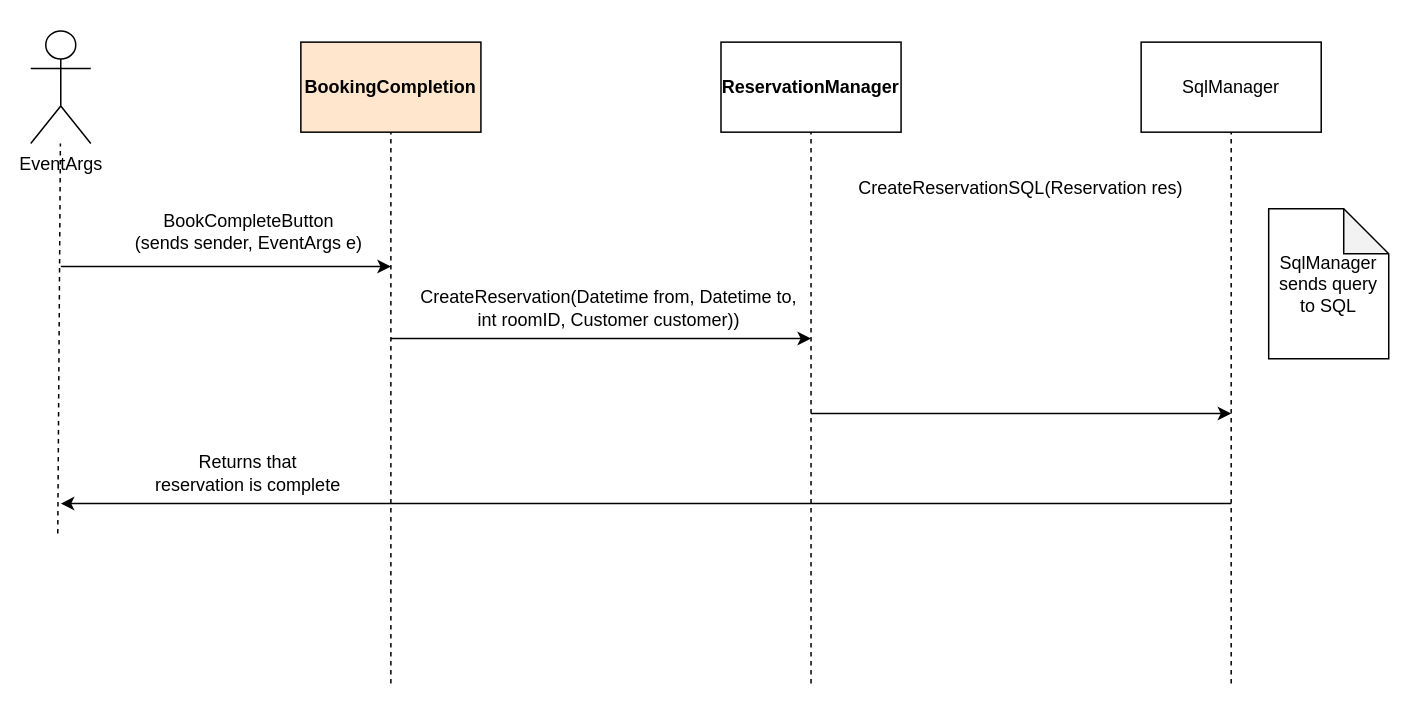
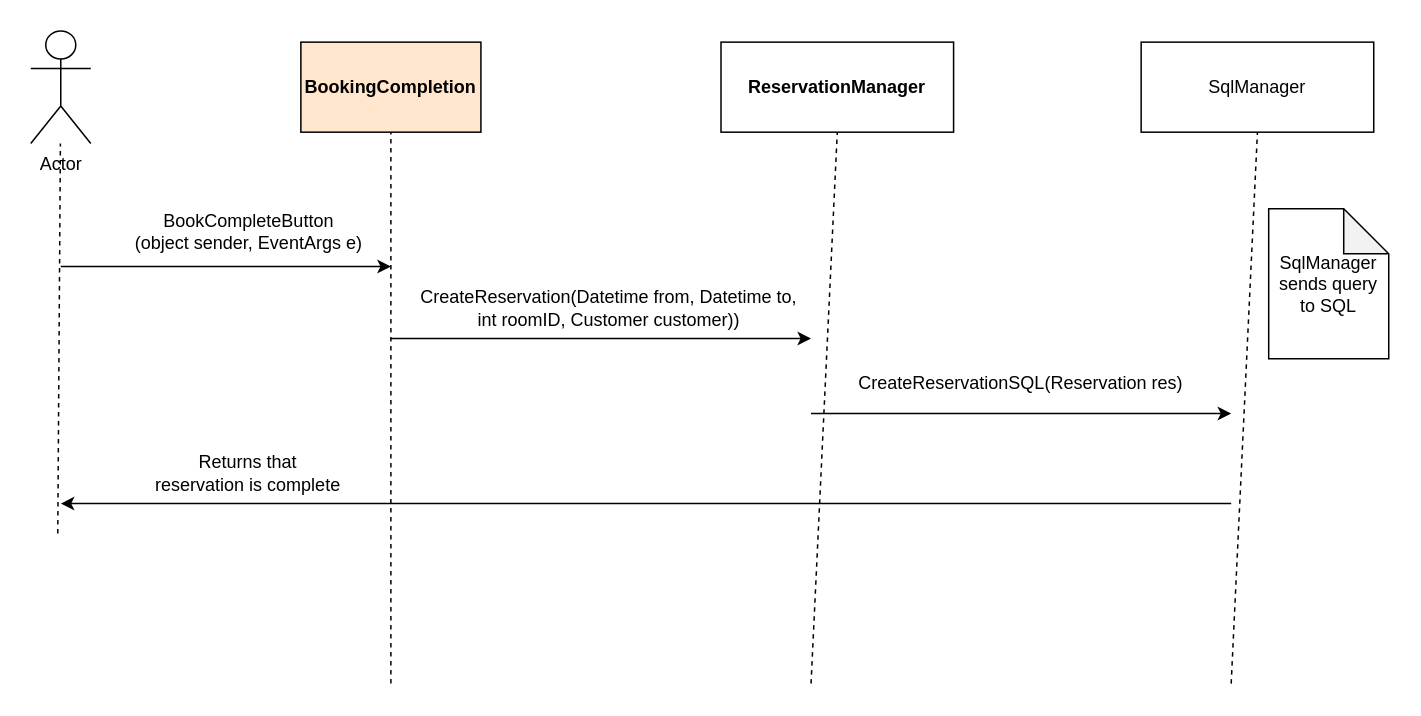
- <mxCell id="5" value="&lt;b&gt;ReservationManager&lt;/b&gt;" style="rounded=0;whiteSpace=wrap;html=1;" parent="1" vertex="1"><mxGeometry x="480" y="27.5" width="120" height="60" as="geometry" /></mxCell>
+ <mxCell id="5" value="&lt;b&gt;ReservationManager&lt;/b&gt;" style="rounded=0;whiteSpace=wrap;html=1;" parent="1" vertex="1"><mxGeometry x="480" y="27.5" width="155" height="60" as="geometry" /></mxCell>
- <mxCell id="12" value="SqlManager" style="rounded=0;whiteSpace=wrap;html=1;" vertex="1" parent="1"><mxGeometry x="760" y="27.5" width="120" height="60" as="geometry" /></mxCell>
+ <mxCell id="12" value="SqlManager" style="rounded=0;whiteSpace=wrap;html=1;" vertex="1" parent="1"><mxGeometry x="760" y="27.5" width="155" height="60" as="geometry" /></mxCell>
- <mxCell id="2" value="EventArgs" style="shape=umlActor;verticalLabelPosition=bottom;labelBackgroundColor=#ffffff;verticalAlign=top;html=1;outlineConnect=0;" parent="1" vertex="1"><mxGeometry x="20" y="20" width="40" height="75" as="geometry" /></mxCell>
+ <mxCell id="2" value="Actor" style="shape=umlActor;verticalLabelPosition=bottom;labelBackgroundColor=#ffffff;verticalAlign=top;html=1;outlineConnect=0;" parent="1" vertex="1"><mxGeometry x="20" y="20" width="40" height="75" as="geometry" /></mxCell>
- <mxCell id="15" value="CreateReservationSQL(Reservation res)" style="text;html=1;strokeColor=none;fillColor=none;align=center;verticalAlign=middle;whiteSpace=wrap;rounded=0;" vertex="1" parent="1"><mxGeometry x="560" y="115" width="240" height="20" as="geometry" /></mxCell>
+ <mxCell id="15" value="CreateReservationSQL(Reservation res)" style="text;html=1;strokeColor=none;fillColor=none;align=center;verticalAlign=middle;whiteSpace=wrap;rounded=0;" vertex="1" parent="1"><mxGeometry x="560" y="245" width="240" height="20" as="geometry" /></mxCell>
- <mxCell id="9" value="BookCompleteButton&lt;br&gt;(sends sender, EventArgs e)" style="text;html=1;align=center;verticalAlign=middle;resizable=0;points=[];autosize=1;" parent="1" vertex="1"><mxGeometry x="80" y="138.5" width="170" height="30" as="geometry" /></mxCell>
+ <mxCell id="9" value="BookCompleteButton&lt;br&gt;(object sender, EventArgs e)" style="text;html=1;align=center;verticalAlign=middle;resizable=0;points=[];autosize=1;" parent="1" vertex="1"><mxGeometry x="80" y="138.5" width="170" height="30" as="geometry" /></mxCell>
